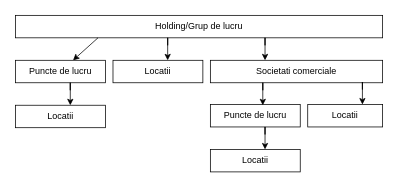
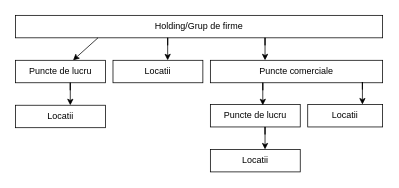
- <mxCell id="2" value="Holding/Grup de lucru" style="rounded=0;whiteSpace=wrap;html=1;" vertex="1" parent="1"><mxGeometry x="20" y="20" width="490" height="30" as="geometry" /></mxCell>
+ <mxCell id="2" value="Holding/Grup de firme" style="rounded=0;whiteSpace=wrap;html=1;" vertex="1" parent="1"><mxGeometry x="20" y="20" width="490" height="30" as="geometry" /></mxCell>
- <mxCell id="8" value="Societati comerciale" style="rounded=0;whiteSpace=wrap;html=1;" vertex="1" parent="1"><mxGeometry x="280" y="80" width="230" height="30" as="geometry" /></mxCell>
+ <mxCell id="8" value="Puncte comerciale" style="rounded=0;whiteSpace=wrap;html=1;" vertex="1" parent="1"><mxGeometry x="280" y="80" width="230" height="30" as="geometry" /></mxCell>
